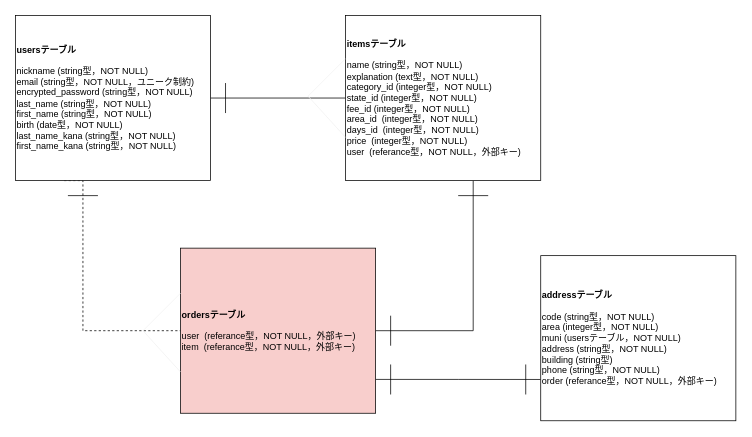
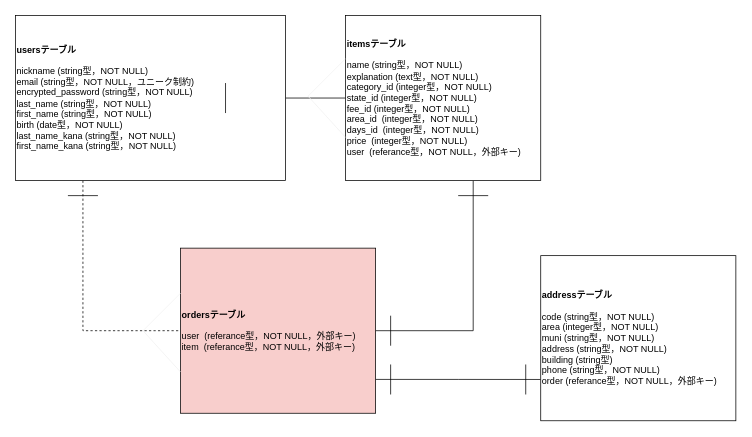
- <mxCell id="4" value="&lt;b&gt;usersテーブル&lt;br&gt;&lt;/b&gt;&lt;br&gt;nickname (string型，NOT NULL)&lt;br&gt;email (string型，NOT NULL，ユニーク制約)&lt;br&gt;encrypted_password (string型，NOT NULL)&lt;br&gt;last_name (string型，NOT NULL)&lt;br&gt;first_name (string型，NOT NULL)&lt;br&gt;birth (date型，NOT NULL)&lt;br&gt;last_name_kana (string型，NOT NULL)&lt;br&gt;first_name_kana (string型，NOT NULL)" style="rounded=0;whiteSpace=wrap;html=1;strokeWidth=1;align=left;" parent="1" vertex="1"><mxGeometry x="20" y="20" width="260" height="220" as="geometry" /></mxCell>
+ <mxCell id="4" value="&lt;b&gt;usersテーブル&lt;br&gt;&lt;/b&gt;&lt;br&gt;nickname (string型，NOT NULL)&lt;br&gt;email (string型，NOT NULL，ユニーク制約)&lt;br&gt;encrypted_password (string型，NOT NULL)&lt;br&gt;last_name (string型，NOT NULL)&lt;br&gt;first_name (string型，NOT NULL)&lt;br&gt;birth (date型，NOT NULL)&lt;br&gt;last_name_kana (string型，NOT NULL)&lt;br&gt;first_name_kana (string型，NOT NULL)" style="rounded=0;whiteSpace=wrap;html=1;strokeWidth=1;align=left;" parent="1" vertex="1"><mxGeometry x="20" y="20" width="360" height="220" as="geometry" /></mxCell>
- <mxCell id="9" value="&lt;b&gt;addressテーブル&lt;br&gt;&lt;/b&gt;&lt;br&gt;code (string型，NOT NULL)&lt;br&gt;area (integer型，NOT NULL)&lt;br&gt;muni (usersテーブル，NOT NULL)&lt;br&gt;address (string型，NOT NULL)&lt;br&gt;building (string型)&lt;br&gt;phone (string型，NOT NULL)&lt;br&gt;order (referance型，NOT NULL，外部キー)" style="rounded=0;whiteSpace=wrap;html=1;strokeWidth=1;align=left;" parent="1" vertex="1"><mxGeometry x="720" y="340" width="260" height="220" as="geometry" /></mxCell>
+ <mxCell id="9" value="&lt;b&gt;addressテーブル&lt;br&gt;&lt;/b&gt;&lt;br&gt;code (string型，NOT NULL)&lt;br&gt;area (integer型，NOT NULL)&lt;br&gt;muni (string型，NOT NULL)&lt;br&gt;address (string型，NOT NULL)&lt;br&gt;building (string型)&lt;br&gt;phone (string型，NOT NULL)&lt;br&gt;order (referance型，NOT NULL，外部キー)" style="rounded=0;whiteSpace=wrap;html=1;strokeWidth=1;align=left;" parent="1" vertex="1"><mxGeometry x="720" y="340" width="260" height="220" as="geometry" /></mxCell>
